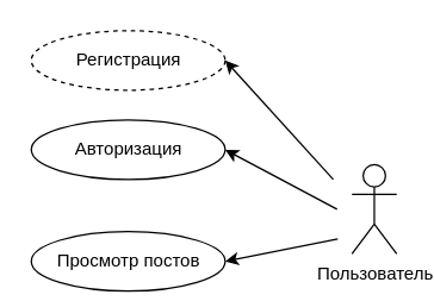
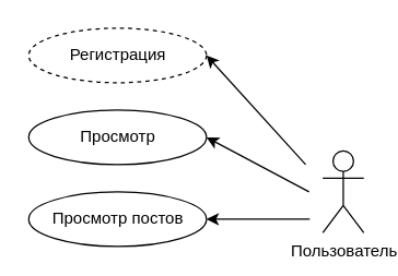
- <mxCell id="3" value="Авторизация" style="ellipse;whiteSpace=wrap;html=1;" parent="1" vertex="1"><mxGeometry x="20.5" y="80" width="130" height="40" as="geometry" /></mxCell>
+ <mxCell id="3" value="Просмотр" style="ellipse;whiteSpace=wrap;html=1;" parent="1" vertex="1"><mxGeometry x="20.5" y="80" width="130" height="40" as="geometry" /></mxCell>
- <mxCell id="7" value="Просмотр постов" style="ellipse;whiteSpace=wrap;html=1;" vertex="1" parent="1"><mxGeometry x="20.5" y="155" width="130" height="40" as="geometry" /></mxCell>
+ <mxCell id="7" value="Просмотр постов" style="ellipse;whiteSpace=wrap;html=1;" vertex="1" parent="1"><mxGeometry x="20.5" y="140" width="130" height="40" as="geometry" /></mxCell>
